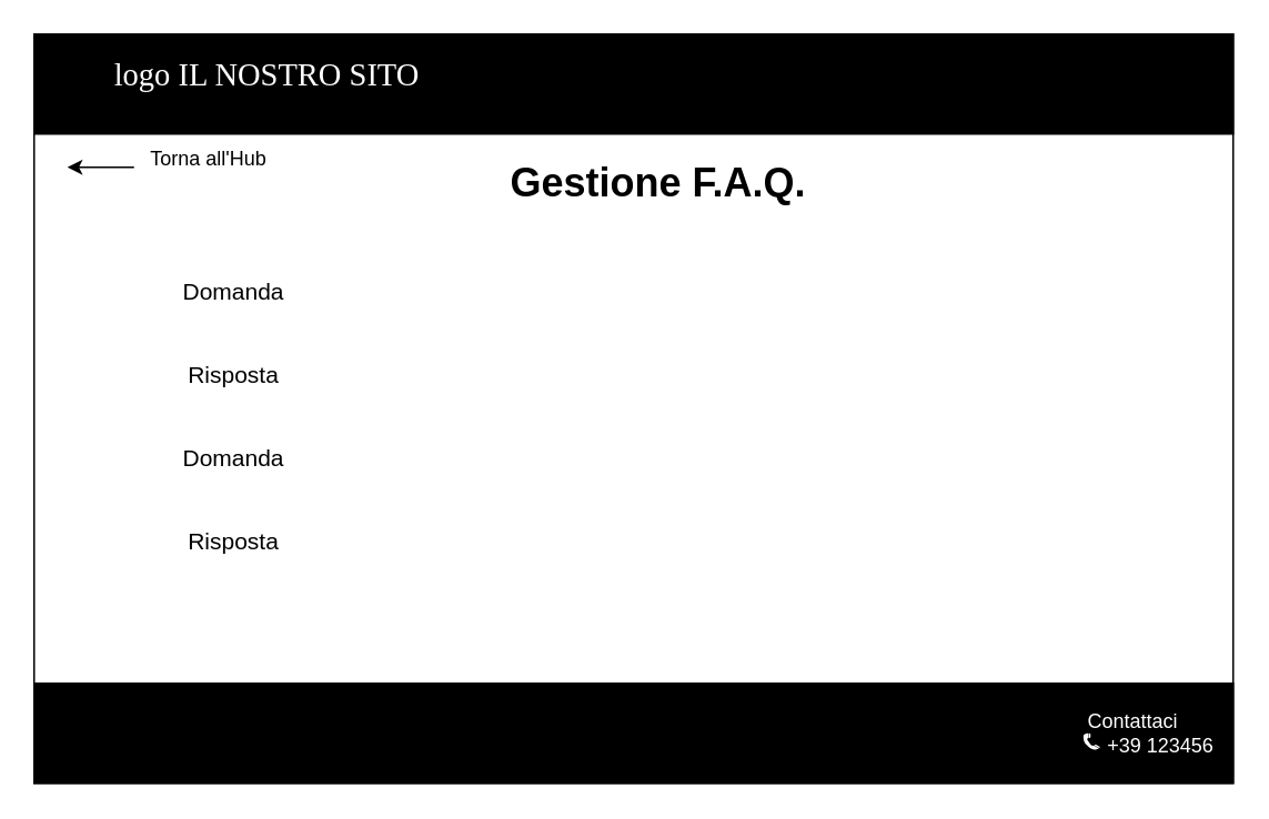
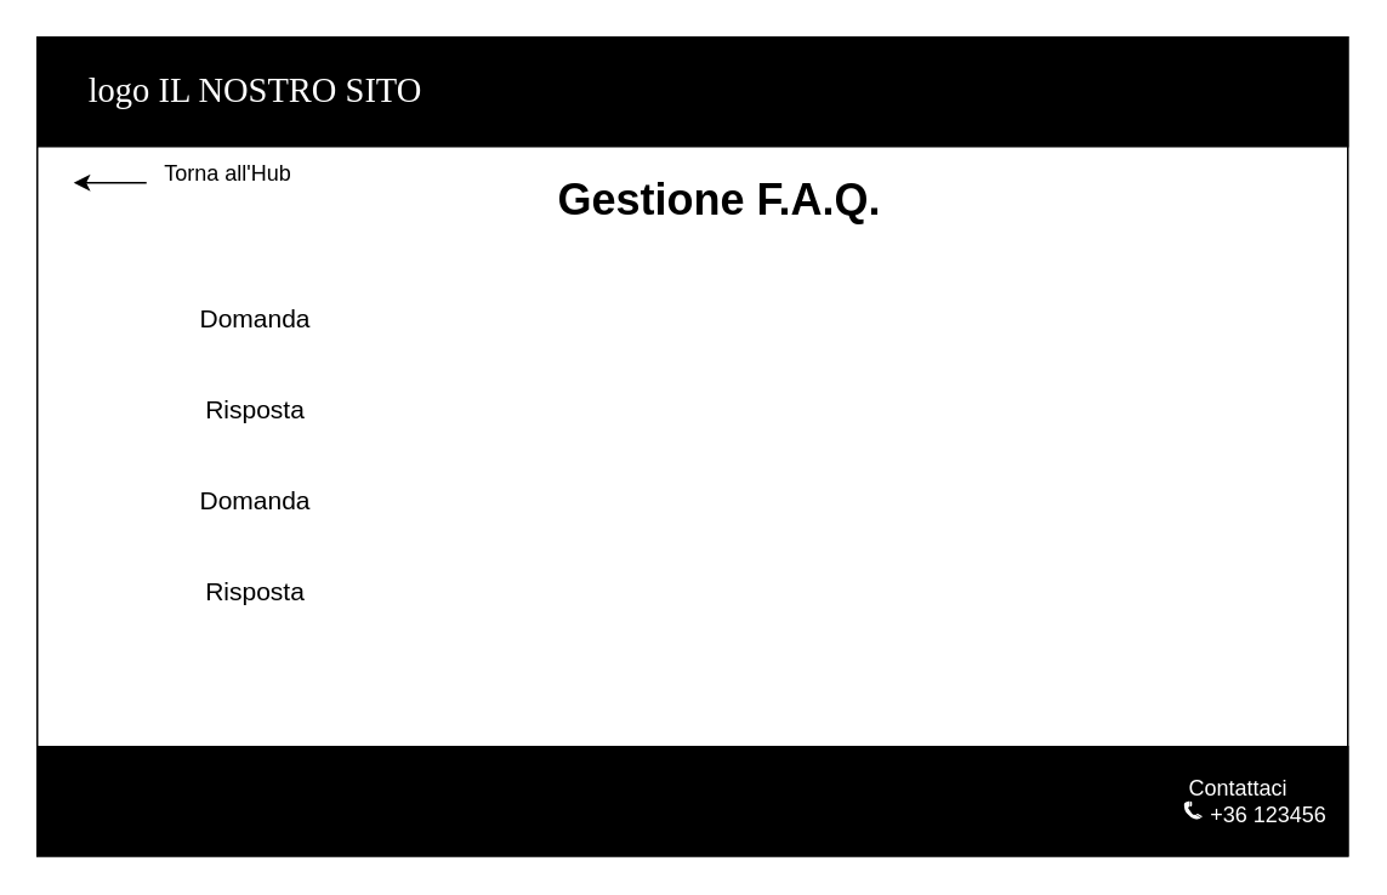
- <mxCell id="4" value="logo IL NOSTRO SITO" style="text;html=1;strokeColor=none;fillColor=none;align=center;verticalAlign=middle;whiteSpace=wrap;rounded=0;fontColor=#FFFFFF;fontSize=19;fontStyle=0;fontFamily=Verdana;" vertex="1" parent="1"><mxGeometry x="50" y="22.5" width="220" height="45" as="geometry" /></mxCell>
+ <mxCell id="4" value="logo IL NOSTRO SITO" style="text;html=1;strokeColor=none;fillColor=none;align=center;verticalAlign=middle;whiteSpace=wrap;rounded=0;fontColor=#FFFFFF;fontSize=19;fontStyle=0;fontFamily=Verdana;" vertex="1" parent="1"><mxGeometry x="30" y="27.5" width="220" height="45" as="geometry" /></mxCell>
- <mxCell id="6" value="Contattaci&lt;br&gt;&amp;nbsp; &amp;nbsp; &amp;nbsp; &amp;nbsp; &amp;nbsp; +39 123456" style="text;html=1;strokeColor=none;fillColor=none;align=center;verticalAlign=middle;whiteSpace=wrap;rounded=0;fontColor=#FFFFFF;" vertex="1" parent="1"><mxGeometry x="630" y="410" width="100" height="60" as="geometry" /></mxCell>
+ <mxCell id="6" value="Contattaci&lt;br&gt;&amp;nbsp; &amp;nbsp; &amp;nbsp; &amp;nbsp; &amp;nbsp; +36 123456" style="text;html=1;strokeColor=none;fillColor=none;align=center;verticalAlign=middle;whiteSpace=wrap;rounded=0;fontColor=#FFFFFF;" vertex="1" parent="1"><mxGeometry x="630" y="410" width="100" height="60" as="geometry" /></mxCell>
